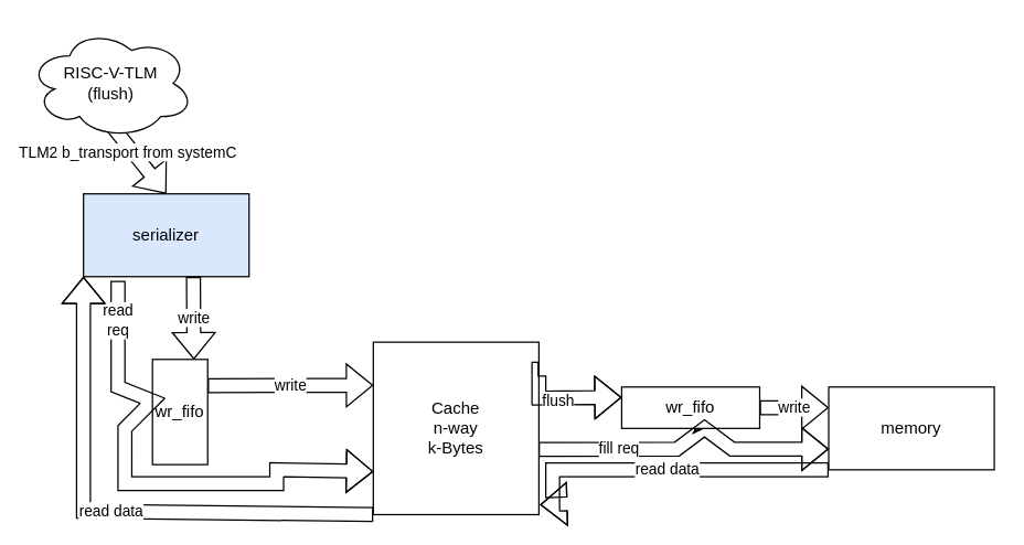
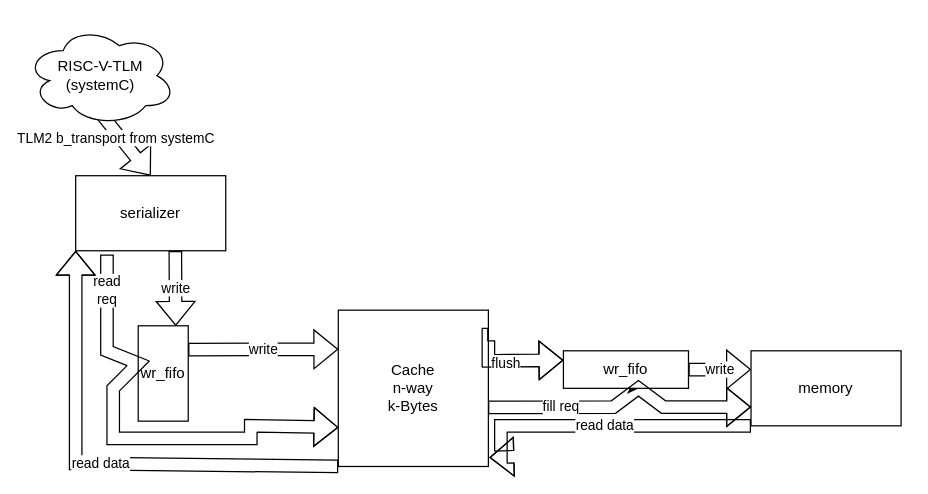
- <mxCell id="17" value="RISC-V-TLM&lt;br&gt;(flush)" style="ellipse;shape=cloud;whiteSpace=wrap;html=1;" vertex="1" parent="1"><mxGeometry x="20" y="20" width="120" height="80" as="geometry" /></mxCell>
+ <mxCell id="17" value="RISC-V-TLM&lt;br&gt;(systemC)" style="ellipse;shape=cloud;whiteSpace=wrap;html=1;" vertex="1" parent="1"><mxGeometry x="20" y="20" width="120" height="80" as="geometry" /></mxCell>
- <mxCell id="10" value="serializer" style="rounded=0;whiteSpace=wrap;html=1;fillColor=#dae8fc;" vertex="1" parent="1"><mxGeometry x="60" y="140" width="120" height="60" as="geometry" /></mxCell>
+ <mxCell id="10" value="serializer" style="rounded=0;whiteSpace=wrap;html=1;" vertex="1" parent="1"><mxGeometry x="60" y="140" width="120" height="60" as="geometry" /></mxCell>
